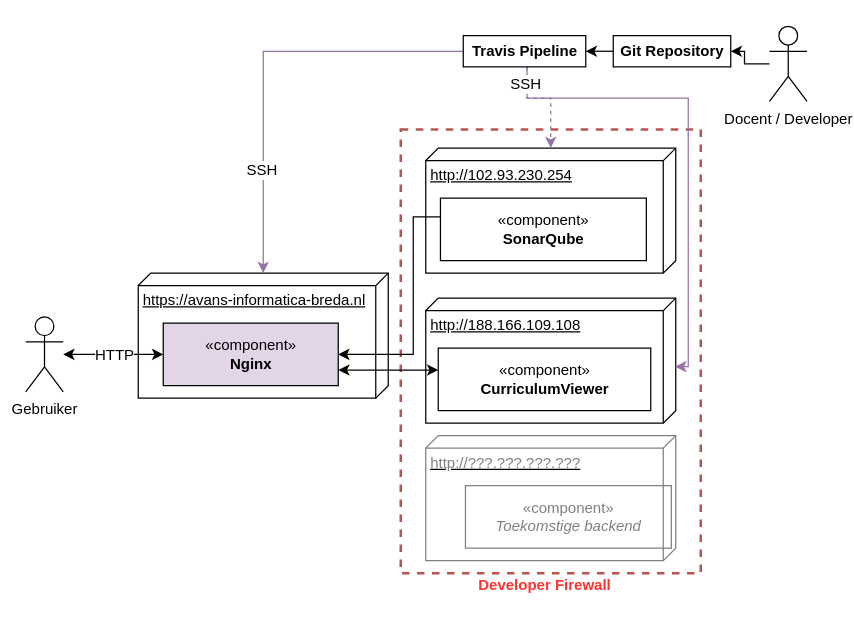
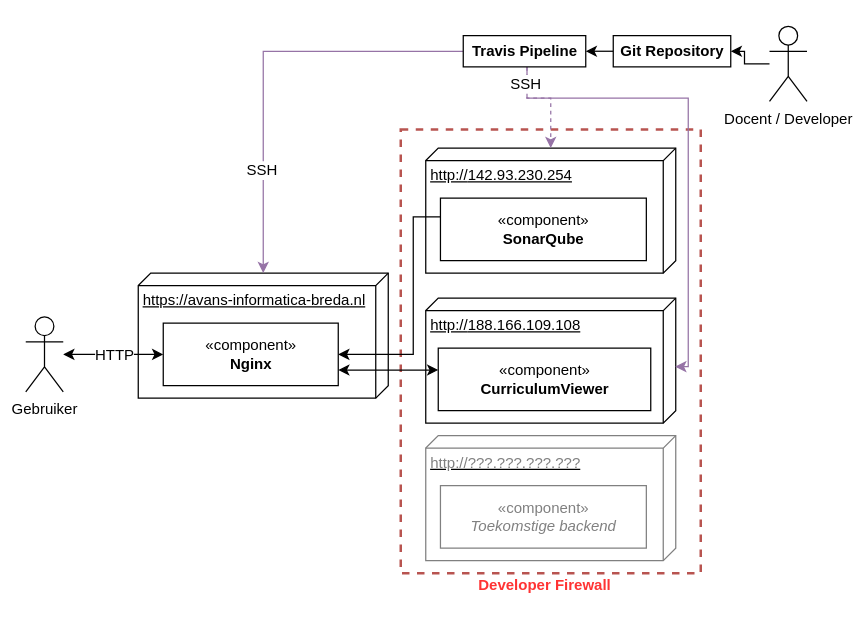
- <mxCell id="4" value="http://&lt;span&gt;102.93.230.254&lt;/span&gt;" style="verticalAlign=top;align=left;spacingTop=8;spacingLeft=2;spacingRight=12;shape=cube;size=10;direction=south;fontStyle=4;html=1;" parent="3" vertex="1"><mxGeometry width="200" height="100" as="geometry" /></mxCell>
+ <mxCell id="4" value="http://&lt;span&gt;142.93.230.254&lt;/span&gt;" style="verticalAlign=top;align=left;spacingTop=8;spacingLeft=2;spacingRight=12;shape=cube;size=10;direction=south;fontStyle=4;html=1;" parent="3" vertex="1"><mxGeometry width="200" height="100" as="geometry" /></mxCell>
- <mxCell id="8" value="«component&lt;span&gt;&lt;font style=&quot;font-size: 12px&quot;&gt;»&lt;/font&gt;&lt;/span&gt;&lt;br&gt;&lt;b&gt;Nginx&lt;/b&gt;" style="html=1;fillColor=#e1d5e7;" parent="6" vertex="1"><mxGeometry x="20" y="40" width="140" height="50" as="geometry" /></mxCell>
+ <mxCell id="8" value="«component&lt;span&gt;&lt;font style=&quot;font-size: 12px&quot;&gt;»&lt;/font&gt;&lt;/span&gt;&lt;br&gt;&lt;b&gt;Nginx&lt;/b&gt;" style="html=1;" parent="6" vertex="1"><mxGeometry x="20" y="40" width="140" height="50" as="geometry" /></mxCell>
- <mxCell id="15" value="&lt;font color=&quot;#808080&quot;&gt;«component»&lt;br&gt;&lt;i&gt;Toekomstige backend&lt;/i&gt;&lt;/font&gt;&lt;br&gt;" style="html=1;fillColor=none;strokeColor=#808080;" parent="13" vertex="1"><mxGeometry x="31.765" y="40" width="164.706" height="50" as="geometry" /></mxCell>
+ <mxCell id="15" value="&lt;font color=&quot;#808080&quot;&gt;«component»&lt;br&gt;&lt;i&gt;Toekomstige backend&lt;/i&gt;&lt;/font&gt;&lt;br&gt;" style="html=1;fillColor=none;strokeColor=#808080;" parent="13" vertex="1"><mxGeometry x="11.765" y="40" width="164.706" height="50" as="geometry" /></mxCell>
